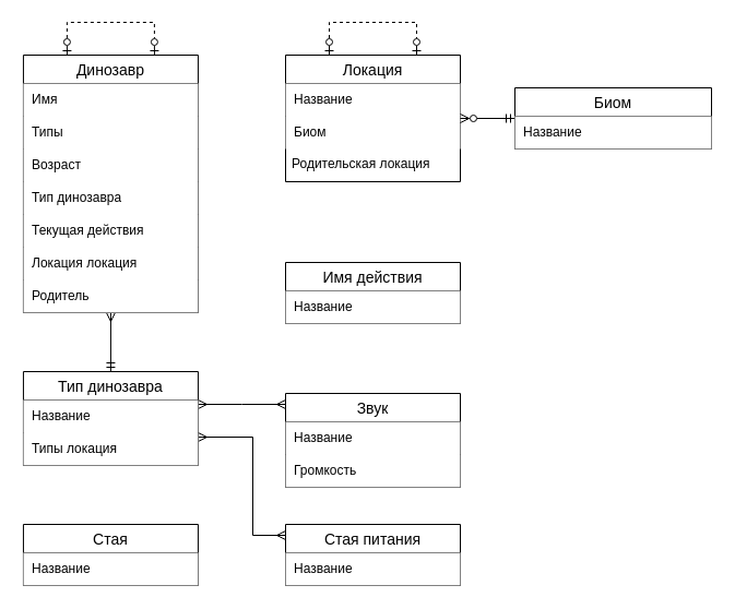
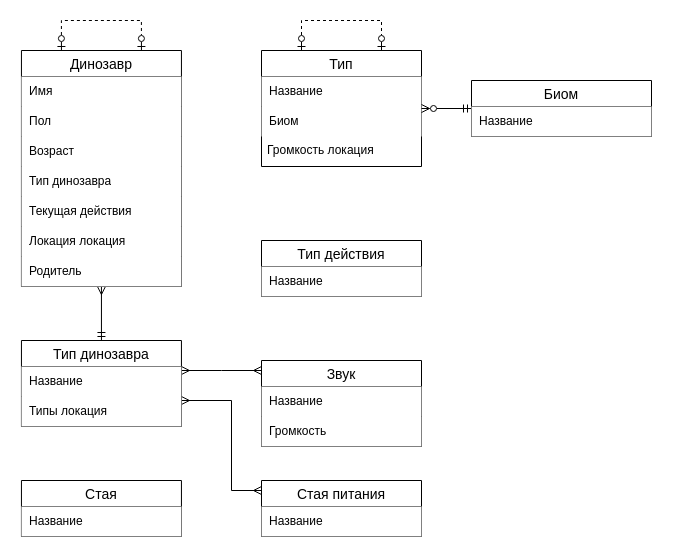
- <mxCell id="11" value="Локация" style="swimlane;fontStyle=0;childLayout=stackLayout;horizontal=1;startSize=26;horizontalStack=0;resizeParent=1;resizeParentMax=0;resizeLast=0;collapsible=1;marginBottom=0;align=center;fontSize=14;" parent="1" vertex="1"><mxGeometry x="261" y="50" width="160" height="116" as="geometry" /></mxCell>
+ <mxCell id="11" value="Тип" style="swimlane;fontStyle=0;childLayout=stackLayout;horizontal=1;startSize=26;horizontalStack=0;resizeParent=1;resizeParentMax=0;resizeLast=0;collapsible=1;marginBottom=0;align=center;fontSize=14;" parent="1" vertex="1"><mxGeometry x="261" y="50" width="160" height="116" as="geometry" /></mxCell>
- <mxCell id="5" value="Типы" style="shape=partialRectangle;connectable=0;top=0;left=0;bottom=0;right=0;align=left;spacingLeft=6;overflow=hidden;whiteSpace=wrap;html=1;" parent="3" vertex="1"><mxGeometry y="56" width="160" height="30" as="geometry"><mxRectangle width="150" height="30" as="alternateBounds" /></mxGeometry></mxCell>
+ <mxCell id="5" value="Пол" style="shape=partialRectangle;connectable=0;top=0;left=0;bottom=0;right=0;align=left;spacingLeft=6;overflow=hidden;whiteSpace=wrap;html=1;" parent="3" vertex="1"><mxGeometry y="56" width="160" height="30" as="geometry"><mxRectangle width="150" height="30" as="alternateBounds" /></mxGeometry></mxCell>
- <mxCell id="14" value="Родительская локация" style="text;spacingLeft=4;spacingRight=4;overflow=hidden;rotatable=0;points=[[0,0.5],[1,0.5]];portConstraint=eastwest;fontSize=12;whiteSpace=wrap;html=1;" parent="11" vertex="1"><mxGeometry y="86" width="160" height="30" as="geometry" /></mxCell>
+ <mxCell id="14" value="Громкость локация" style="text;spacingLeft=4;spacingRight=4;overflow=hidden;rotatable=0;points=[[0,0.5],[1,0.5]];portConstraint=eastwest;fontSize=12;whiteSpace=wrap;html=1;" parent="11" vertex="1"><mxGeometry y="86" width="160" height="30" as="geometry" /></mxCell>
- <mxCell id="29" value="Имя действия" style="swimlane;fontStyle=0;childLayout=stackLayout;horizontal=1;startSize=26;horizontalStack=0;resizeParent=1;resizeParentMax=0;resizeLast=0;collapsible=1;marginBottom=0;align=center;fontSize=14;" parent="1" vertex="1"><mxGeometry x="261" y="240" width="160" height="56" as="geometry" /></mxCell>
+ <mxCell id="29" value="Тип действия" style="swimlane;fontStyle=0;childLayout=stackLayout;horizontal=1;startSize=26;horizontalStack=0;resizeParent=1;resizeParentMax=0;resizeLast=0;collapsible=1;marginBottom=0;align=center;fontSize=14;" parent="1" vertex="1"><mxGeometry x="261" y="240" width="160" height="56" as="geometry" /></mxCell>
